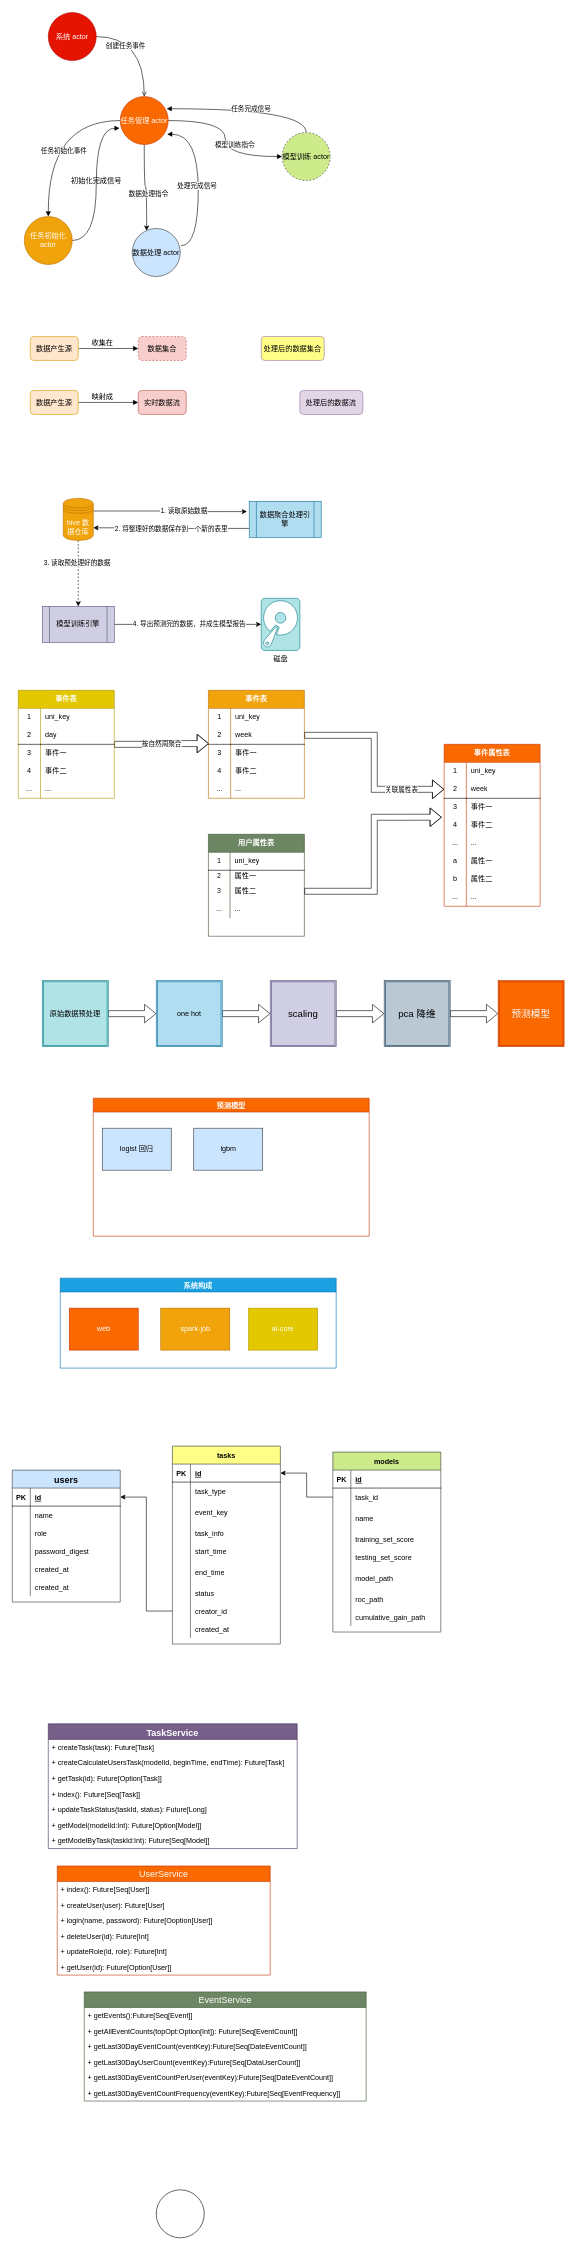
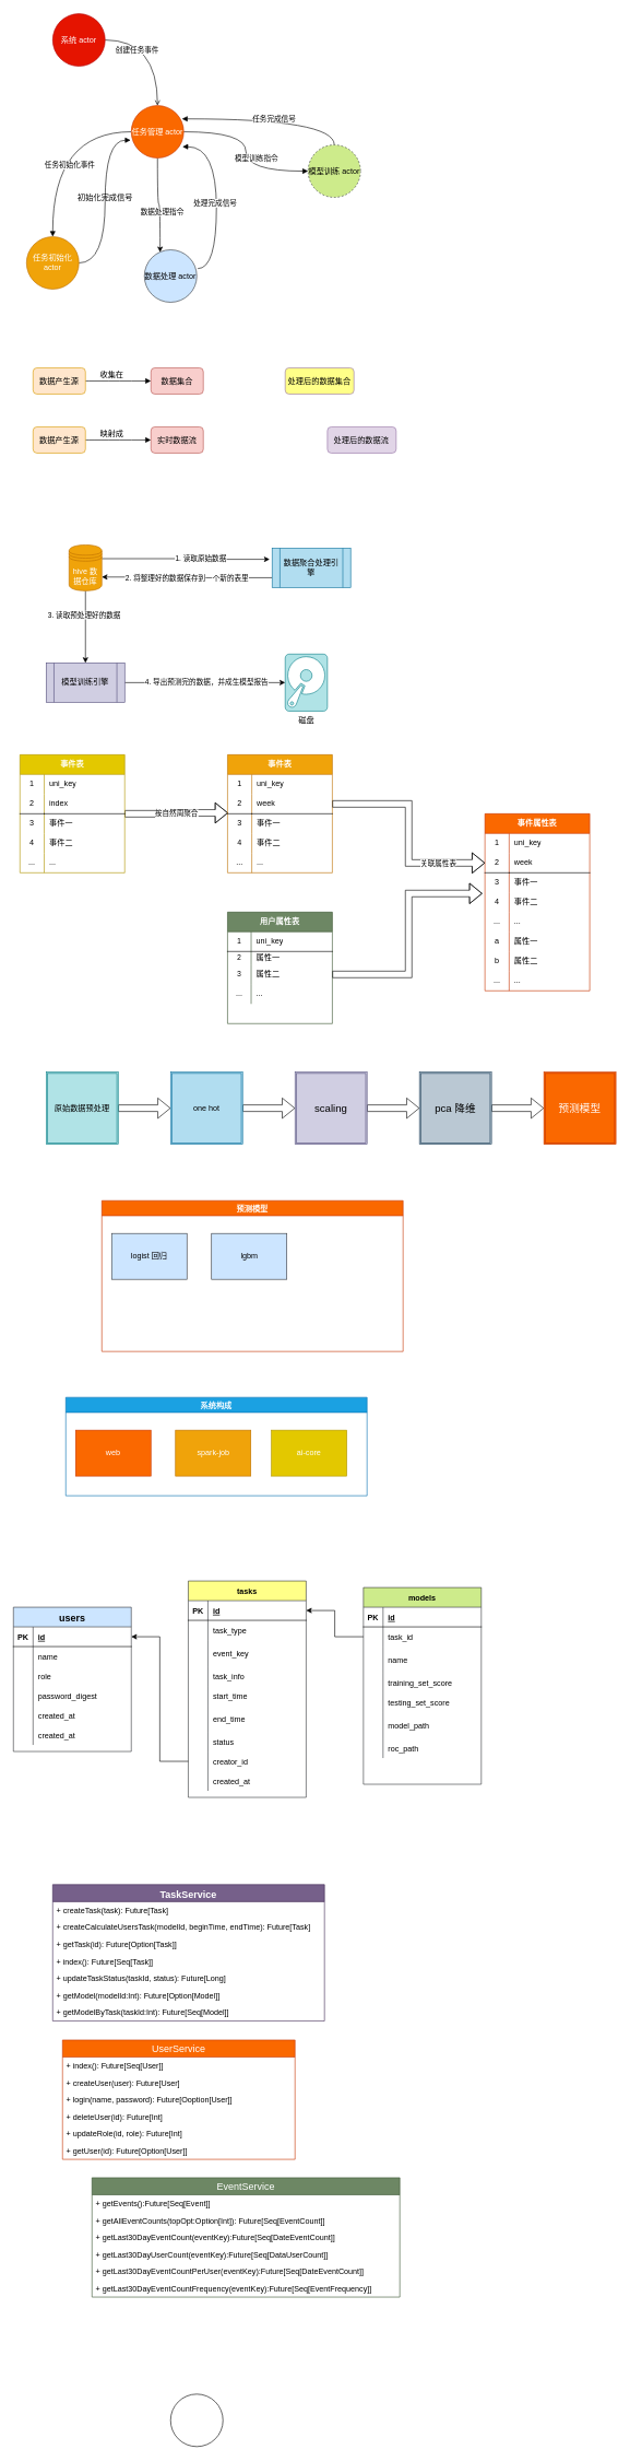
- <mxCell id="35" value="数据集合" style="rounded=1;whiteSpace=wrap;html=1;fillColor=#f8cecc;strokeColor=#b85450;dashed=1;" parent="1" vertex="1"><mxGeometry x="230" y="560" width="80" height="40" as="geometry" /></mxCell>
+ <mxCell id="35" value="数据集合" style="rounded=1;whiteSpace=wrap;html=1;fillColor=#f8cecc;strokeColor=#b85450;" parent="1" vertex="1"><mxGeometry x="230" y="560" width="80" height="40" as="geometry" /></mxCell>
- <mxCell id="4" value="" style="edgeStyle=orthogonalEdgeStyle;rounded=0;orthogonalLoop=1;jettySize=auto;html=1;dashed=1;" parent="1" source="6" target="12" edge="1"><mxGeometry relative="1" as="geometry" /></mxCell>
+ <mxCell id="4" value="" style="edgeStyle=orthogonalEdgeStyle;rounded=0;orthogonalLoop=1;jettySize=auto;html=1;" parent="1" source="6" target="12" edge="1"><mxGeometry relative="1" as="geometry" /></mxCell>
- <mxCell id="50" value="day" style="shape=partialRectangle;html=1;whiteSpace=wrap;connectable=0;fillColor=none;top=0;left=0;bottom=1;right=0;align=left;spacingLeft=6;overflow=hidden;" vertex="1" parent="48"><mxGeometry x="37" width="123" height="30" as="geometry" /></mxCell>
+ <mxCell id="50" value="index" style="shape=partialRectangle;html=1;whiteSpace=wrap;connectable=0;fillColor=none;top=0;left=0;bottom=1;right=0;align=left;spacingLeft=6;overflow=hidden;" vertex="1" parent="48"><mxGeometry x="37" width="123" height="30" as="geometry" /></mxCell>
- <mxCell id="182" value="cumulative_gain_path" style="shape=partialRectangle;connectable=0;fillColor=none;top=0;left=0;bottom=0;right=0;align=left;spacingLeft=6;overflow=hidden;" vertex="1" parent="180"><mxGeometry x="30" width="150" height="30" as="geometry" /></mxCell>
